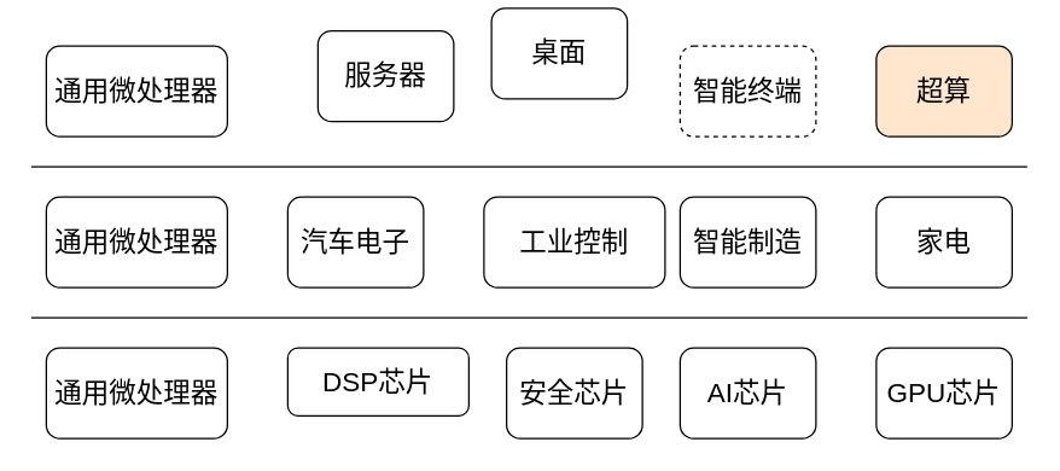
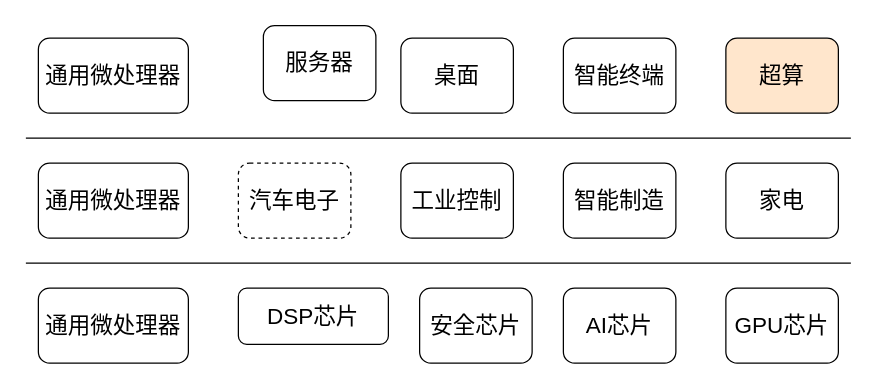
- <mxCell id="6" value="桌面" style="rounded=1;whiteSpace=wrap;html=1;fontSize=18;" vertex="1" parent="1"><mxGeometry x="325" y="5" width="90" height="60" as="geometry" /></mxCell>
+ <mxCell id="6" value="桌面" style="rounded=1;whiteSpace=wrap;html=1;fontSize=18;" vertex="1" parent="1"><mxGeometry x="320" y="30" width="90" height="60" as="geometry" /></mxCell>
- <mxCell id="7" value="智能终端" style="rounded=1;whiteSpace=wrap;html=1;fontSize=18;dashed=1;" vertex="1" parent="1"><mxGeometry x="450" y="30" width="90" height="60" as="geometry" /></mxCell>
+ <mxCell id="7" value="智能终端" style="rounded=1;whiteSpace=wrap;html=1;fontSize=18;" vertex="1" parent="1"><mxGeometry x="450" y="30" width="90" height="60" as="geometry" /></mxCell>
- <mxCell id="9" value="汽车电子" style="rounded=1;whiteSpace=wrap;html=1;fontSize=18;" vertex="1" parent="1"><mxGeometry x="190" y="130" width="90" height="60" as="geometry" /></mxCell>
+ <mxCell id="9" value="汽车电子" style="rounded=1;whiteSpace=wrap;html=1;fontSize=18;dashed=1;" vertex="1" parent="1"><mxGeometry x="190" y="130" width="90" height="60" as="geometry" /></mxCell>
- <mxCell id="10" value="工业控制" style="rounded=1;whiteSpace=wrap;html=1;fontSize=18;" vertex="1" parent="1"><mxGeometry x="320" y="130" width="120" height="60" as="geometry" /></mxCell>
+ <mxCell id="10" value="工业控制" style="rounded=1;whiteSpace=wrap;html=1;fontSize=18;" vertex="1" parent="1"><mxGeometry x="320" y="130" width="90" height="60" as="geometry" /></mxCell>
